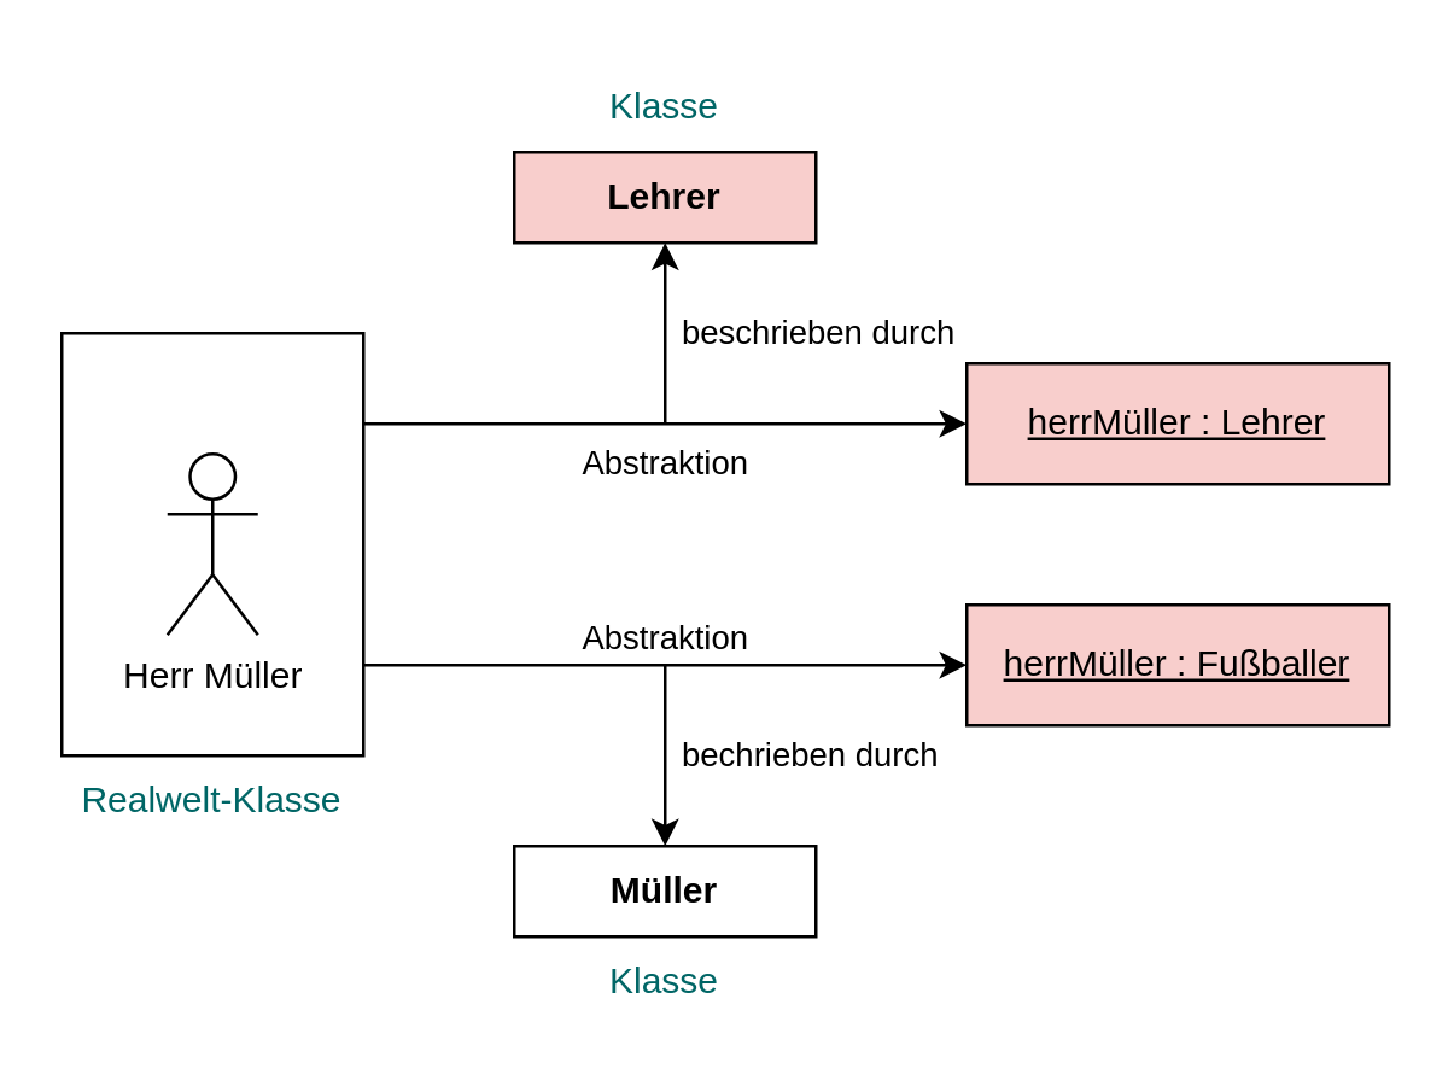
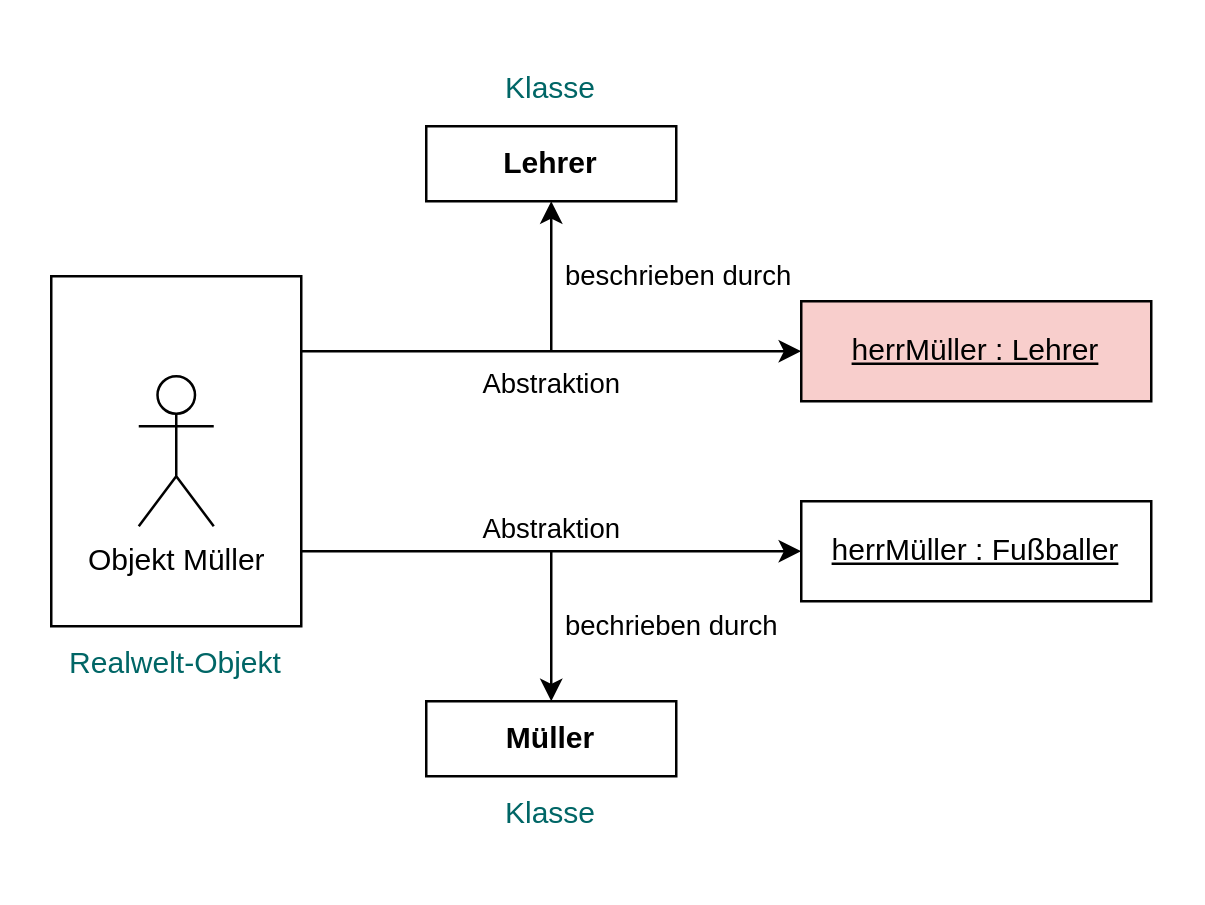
- <mxCell id="8" value="&lt;b&gt;Lehrer&lt;/b&gt;" style="rounded=0;whiteSpace=wrap;html=1;fillColor=#f8cecc;" parent="1" vertex="1"><mxGeometry x="170" y="50" width="100" height="30" as="geometry" /></mxCell>
+ <mxCell id="8" value="&lt;b&gt;Lehrer&lt;/b&gt;" style="rounded=0;whiteSpace=wrap;html=1;" parent="1" vertex="1"><mxGeometry x="170" y="50" width="100" height="30" as="geometry" /></mxCell>
- <mxCell id="5" value="&lt;u&gt;herrMüller : Fußballer&lt;/u&gt;" style="rounded=0;whiteSpace=wrap;html=1;fillColor=#f8cecc;" parent="1" vertex="1"><mxGeometry x="320" y="200" width="140" height="40" as="geometry" /></mxCell>
+ <mxCell id="5" value="&lt;u&gt;herrMüller : Fußballer&lt;/u&gt;" style="rounded=0;whiteSpace=wrap;html=1;" parent="1" vertex="1"><mxGeometry x="320" y="200" width="140" height="40" as="geometry" /></mxCell>
- <mxCell id="3" value="Herr Müller" style="shape=umlActor;verticalLabelPosition=bottom;verticalAlign=top;html=1;outlineConnect=0;" parent="1" vertex="1"><mxGeometry x="55" y="150" width="30" height="60" as="geometry" /></mxCell>
+ <mxCell id="3" value="Objekt Müller" style="shape=umlActor;verticalLabelPosition=bottom;verticalAlign=top;html=1;outlineConnect=0;" parent="1" vertex="1"><mxGeometry x="55" y="150" width="30" height="60" as="geometry" /></mxCell>
- <mxCell id="14" value="Realwelt-Klasse" style="text;html=1;strokeColor=none;fillColor=none;align=center;verticalAlign=middle;whiteSpace=wrap;rounded=0;fontColor=#006666;" parent="1" vertex="1"><mxGeometry x="20" y="250" width="100" height="30" as="geometry" /></mxCell>
+ <mxCell id="14" value="Realwelt-Objekt" style="text;html=1;strokeColor=none;fillColor=none;align=center;verticalAlign=middle;whiteSpace=wrap;rounded=0;fontColor=#006666;" parent="1" vertex="1"><mxGeometry x="20" y="250" width="100" height="30" as="geometry" /></mxCell>
